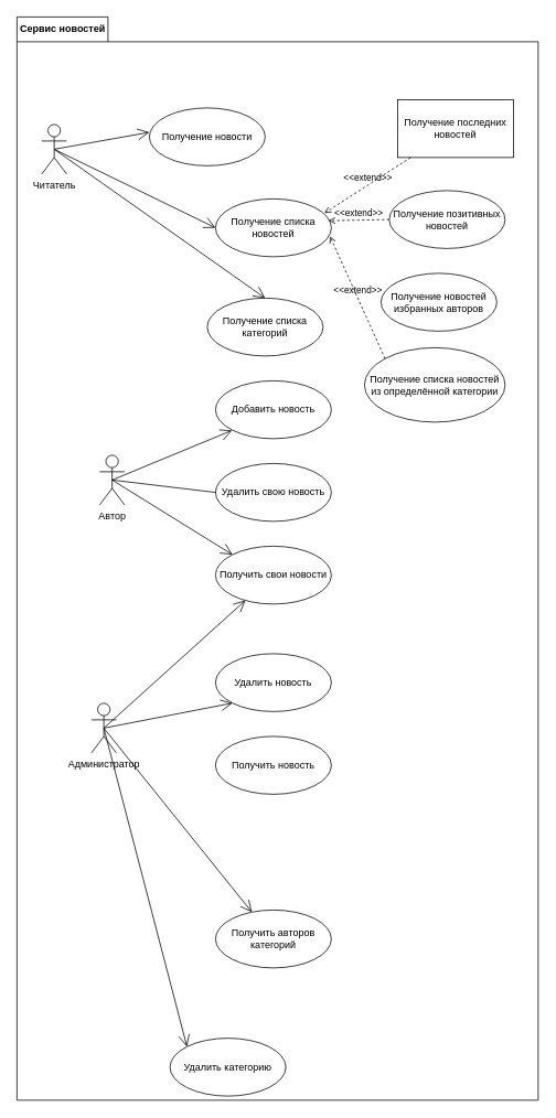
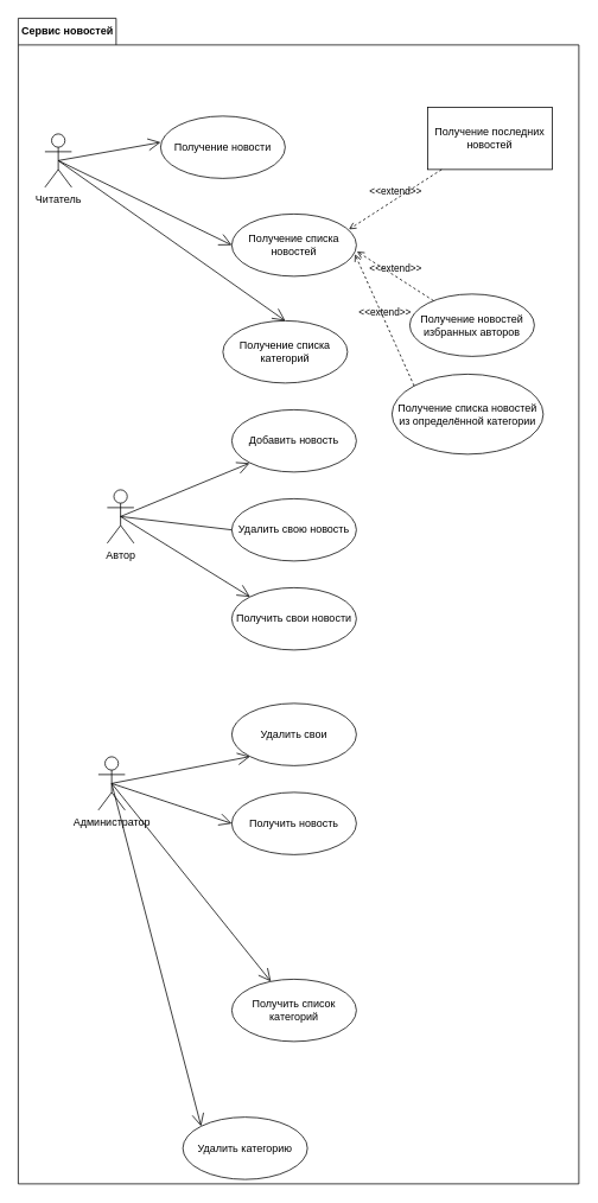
- <mxCell id="4" value="Получение позитивных новостей" style="ellipse;whiteSpace=wrap;html=1;fillColor=#FFFFFF;" vertex="1" parent="2"><mxGeometry x="450" y="210" width="140" height="70" as="geometry" /></mxCell>
- <mxCell id="5" value="&amp;lt;&amp;lt;extend&amp;gt;&amp;gt;" style="html=1;verticalAlign=bottom;labelBackgroundColor=none;endArrow=open;endFill=0;dashed=1;exitX=0;exitY=0.5;exitDx=0;exitDy=0;entryX=0.975;entryY=0.377;entryDx=0;entryDy=0;entryPerimeter=0;" edge="1" parent="2" source="4" target="3"><mxGeometry width="160" relative="1" as="geometry"><mxPoint x="230" y="200" as="sourcePoint" /><mxPoint x="381" y="244" as="targetPoint" /></mxGeometry></mxCell>
+ <mxCell id="8" value="&amp;lt;&amp;lt;extend&amp;gt;&amp;gt;" style="html=1;verticalAlign=bottom;labelBackgroundColor=none;endArrow=open;endFill=0;dashed=1;entryX=1.005;entryY=0.602;entryDx=0;entryDy=0;entryPerimeter=0;" edge="1" parent="2" source="6" target="3"><mxGeometry width="160" relative="1" as="geometry"><mxPoint x="250" y="210" as="sourcePoint" /><mxPoint x="410" y="220" as="targetPoint" /></mxGeometry></mxCell>
- <mxCell id="31" value="" style="endArrow=open;endFill=1;endSize=12;html=1;exitX=0.5;exitY=0.5;exitDx=0;exitDy=0;exitPerimeter=0;" edge="1" parent="1" source="27" target="24"><mxGeometry width="160" relative="1" as="geometry"><mxPoint x="130" y="889" as="sourcePoint" /><mxPoint x="420" y="920" as="targetPoint" /></mxGeometry></mxCell>
+ <mxCell id="31" value="" style="endArrow=open;endFill=1;endSize=12;html=1;entryX=0;entryY=0.5;entryDx=0;entryDy=0;exitX=0.5;exitY=0.5;exitDx=0;exitDy=0;exitPerimeter=0;" edge="1" parent="1" source="27" target="29"><mxGeometry width="160" relative="1" as="geometry"><mxPoint x="130" y="889" as="sourcePoint" /><mxPoint x="420" y="920" as="targetPoint" /></mxGeometry></mxCell>
- <mxCell id="28" value="Удалить новость" style="ellipse;whiteSpace=wrap;html=1;fillColor=#FFFFFF;" vertex="1" parent="1"><mxGeometry x="260" y="790" width="140" height="70" as="geometry" /></mxCell>
+ <mxCell id="28" value="Удалить свои" style="ellipse;whiteSpace=wrap;html=1;fillColor=#FFFFFF;" vertex="1" parent="1"><mxGeometry x="260" y="790" width="140" height="70" as="geometry" /></mxCell>
- <mxCell id="15" value="Получить авторов категорий" style="ellipse;whiteSpace=wrap;html=1;fillColor=#FFFFFF;" vertex="1" parent="2"><mxGeometry x="240" y="1080" width="140" height="70" as="geometry" /></mxCell>
+ <mxCell id="15" value="Получить список категорий" style="ellipse;whiteSpace=wrap;html=1;fillColor=#FFFFFF;" vertex="1" parent="2"><mxGeometry x="240" y="1080" width="140" height="70" as="geometry" /></mxCell>
